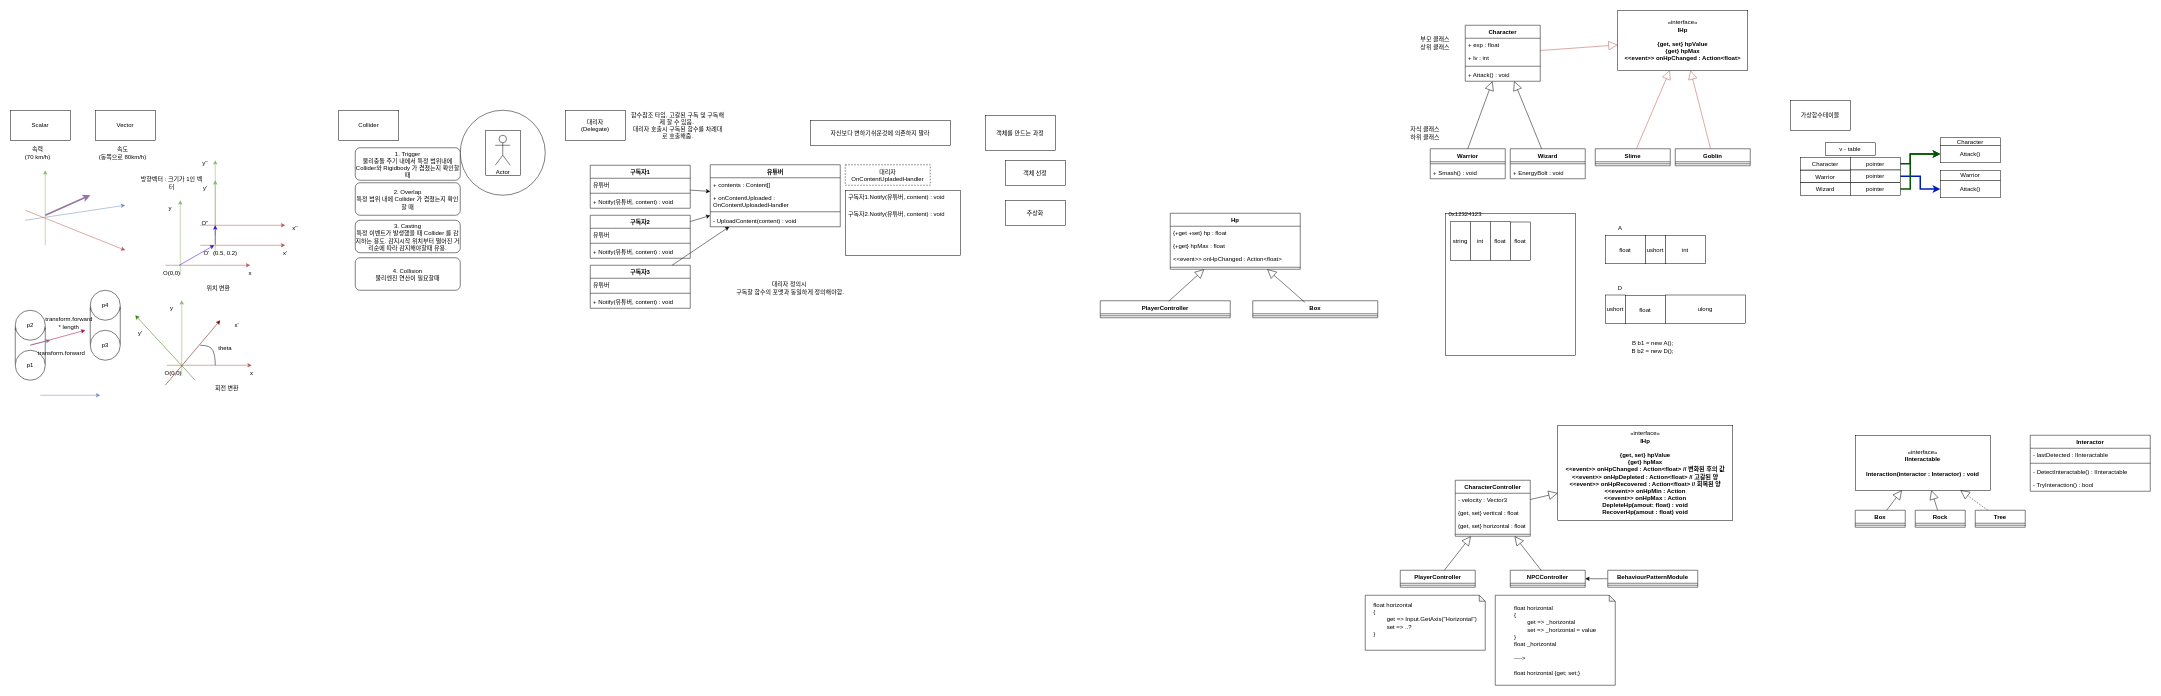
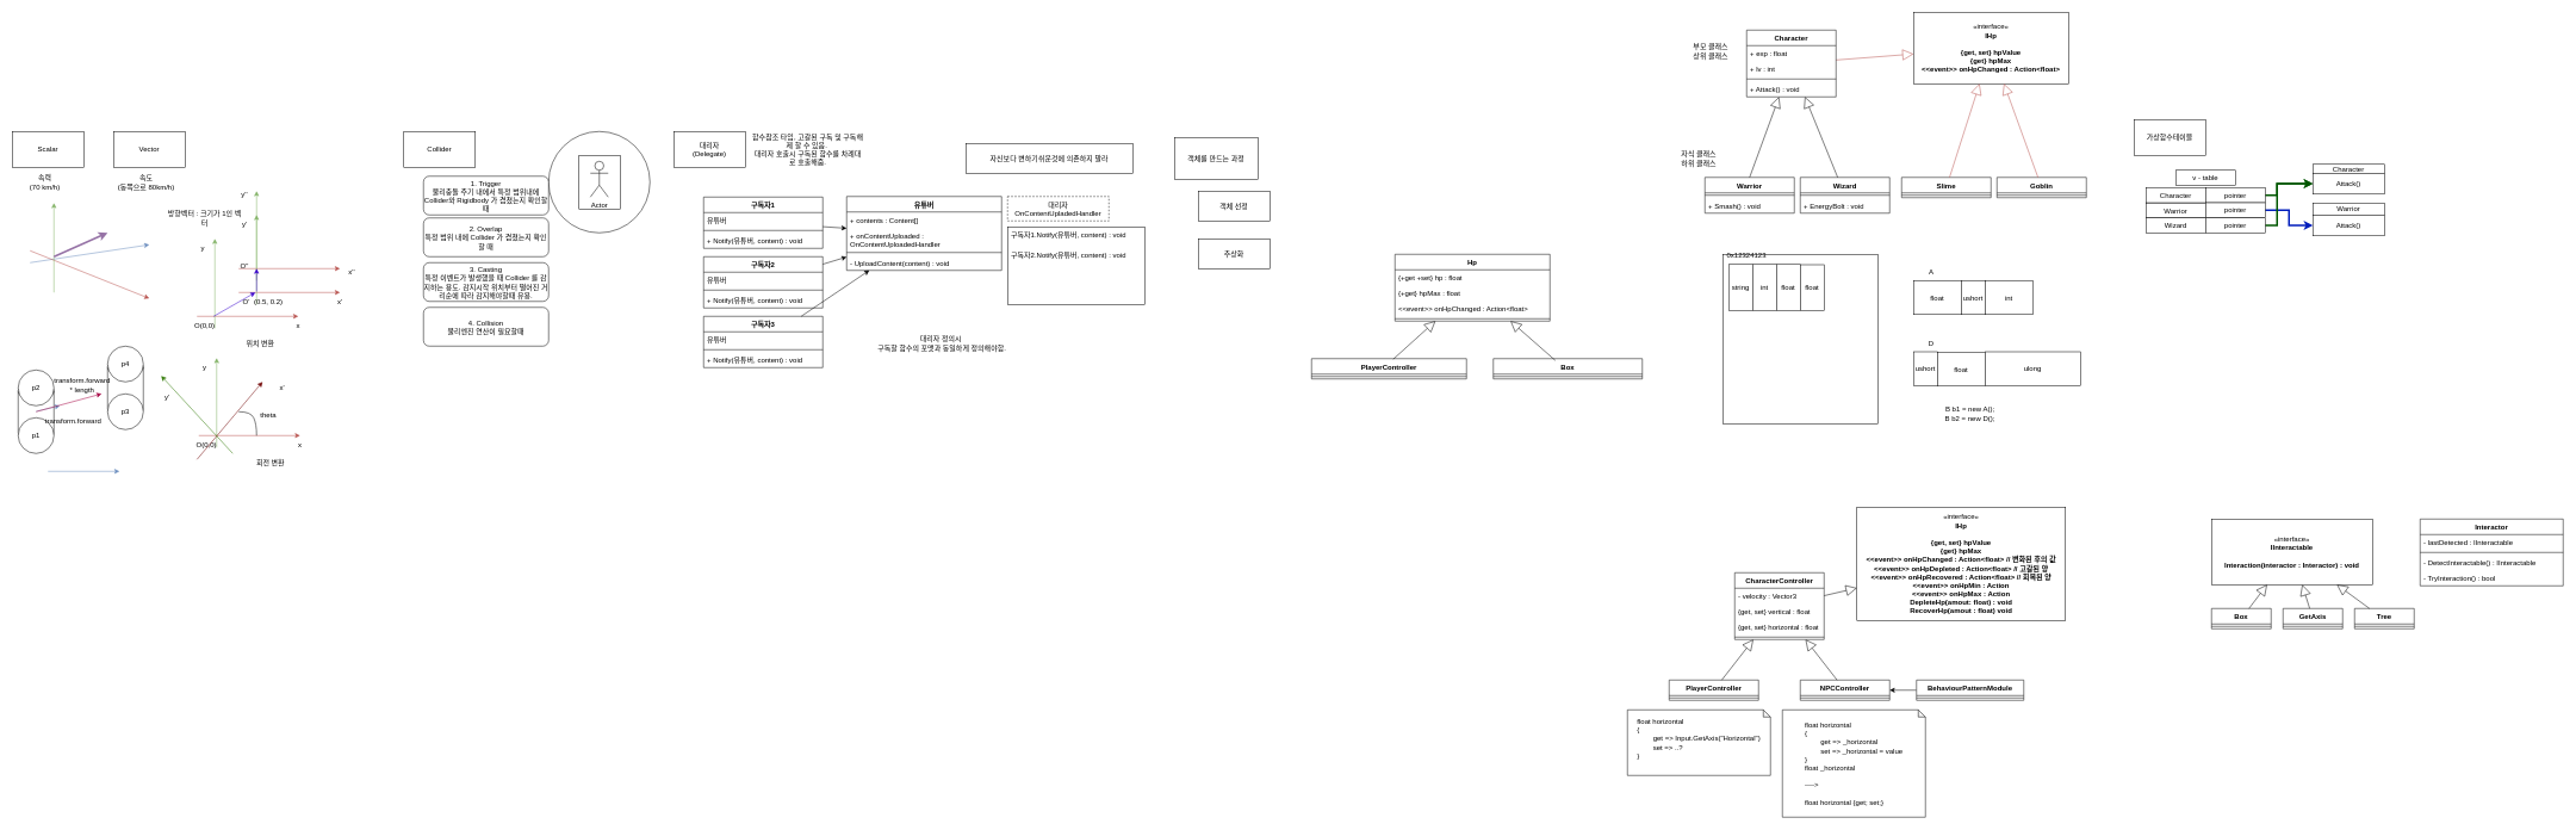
- <mxCell id="114" value="«interface»&lt;br&gt;&lt;b&gt;IHp&lt;br&gt;&lt;br&gt;{get, set} hpValue&lt;br&gt;{get} hpMax&lt;br&gt;&amp;lt;&amp;lt;event&amp;gt;&amp;gt; onHpChanged : Action&amp;lt;float&amp;gt;&lt;br&gt;&lt;/b&gt;" style="html=1;whiteSpace=wrap;" parent="1" vertex="1"><mxGeometry x="3235" y="20" width="260" height="120" as="geometry" /></mxCell>
+ <mxCell id="114" value="«interface»&lt;br&gt;&lt;b&gt;IHp&lt;br&gt;&lt;br&gt;{get, set} hpValue&lt;br&gt;{get} hpMax&lt;br&gt;&amp;lt;&amp;lt;event&amp;gt;&amp;gt; onHpChanged : Action&amp;lt;float&amp;gt;&lt;br&gt;&lt;/b&gt;" style="html=1;whiteSpace=wrap;" parent="1" vertex="1"><mxGeometry x="3210" y="20" width="260" height="120" as="geometry" /></mxCell>
- <mxCell id="192" value="" style="endArrow=block;endSize=16;endFill=0;html=1;rounded=0;exitX=0.25;exitY=0;exitDx=0;exitDy=0;dashed=1;" edge="1" parent="1" source="188" target="183"><mxGeometry width="160" relative="1" as="geometry"><mxPoint x="3885" y="1030" as="sourcePoint" /><mxPoint x="3872" y="990" as="targetPoint" /></mxGeometry></mxCell>
+ <mxCell id="192" value="" style="endArrow=block;endSize=16;endFill=0;html=1;rounded=0;exitX=0.25;exitY=0;exitDx=0;exitDy=0;" edge="1" parent="1" source="188" target="183"><mxGeometry width="160" relative="1" as="geometry"><mxPoint x="3885" y="1030" as="sourcePoint" /><mxPoint x="3872" y="990" as="targetPoint" /></mxGeometry></mxCell>
- <mxCell id="186" value="Rock" style="swimlane;fontStyle=1;align=center;verticalAlign=top;childLayout=stackLayout;horizontal=1;startSize=26;horizontalStack=0;resizeParent=1;resizeParentMax=0;resizeLast=0;collapsible=1;marginBottom=0;whiteSpace=wrap;html=1;" vertex="1" parent="1"><mxGeometry x="3830" y="1020" width="100" height="34" as="geometry" /></mxCell>
+ <mxCell id="186" value="GetAxis" style="swimlane;fontStyle=1;align=center;verticalAlign=top;childLayout=stackLayout;horizontal=1;startSize=26;horizontalStack=0;resizeParent=1;resizeParentMax=0;resizeLast=0;collapsible=1;marginBottom=0;whiteSpace=wrap;html=1;" vertex="1" parent="1"><mxGeometry x="3830" y="1020" width="100" height="34" as="geometry" /></mxCell>
